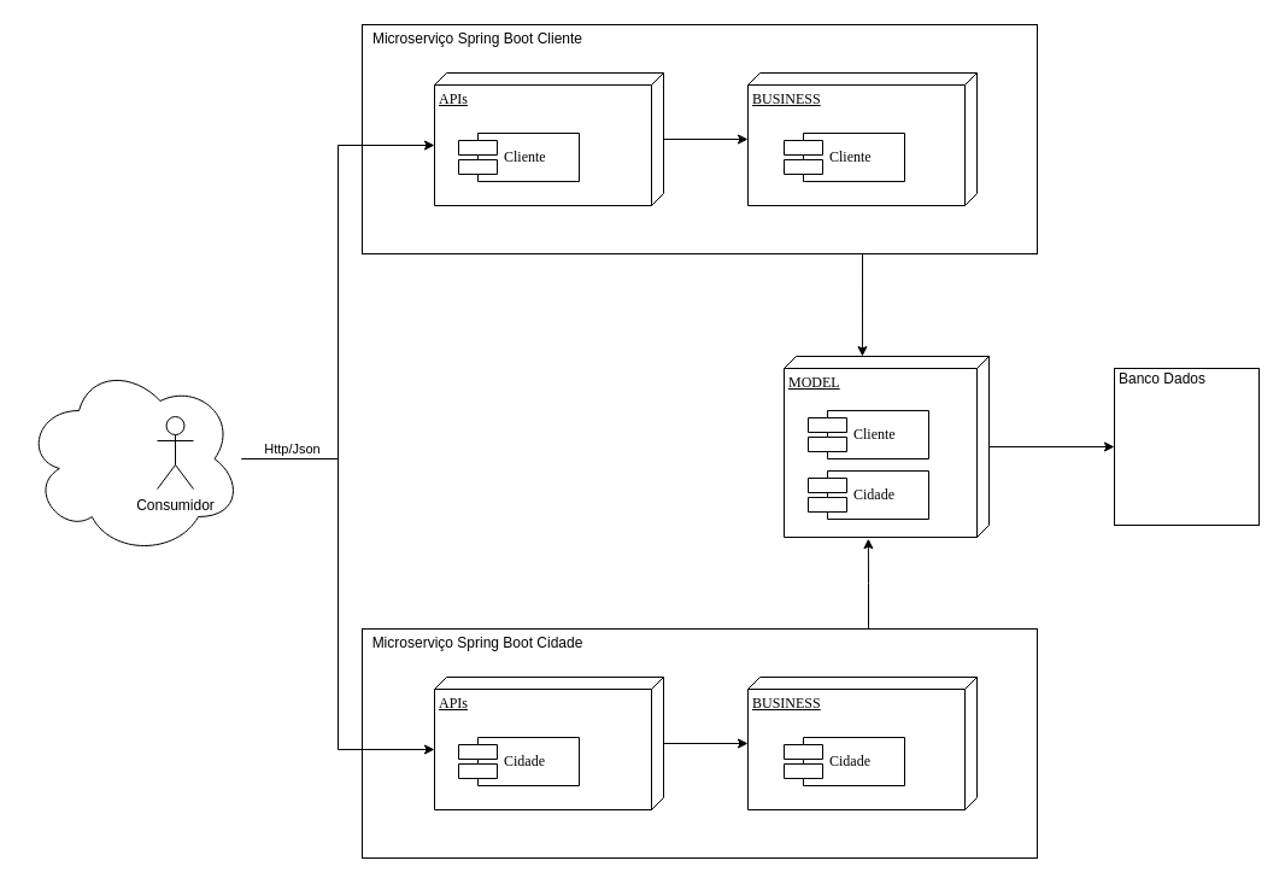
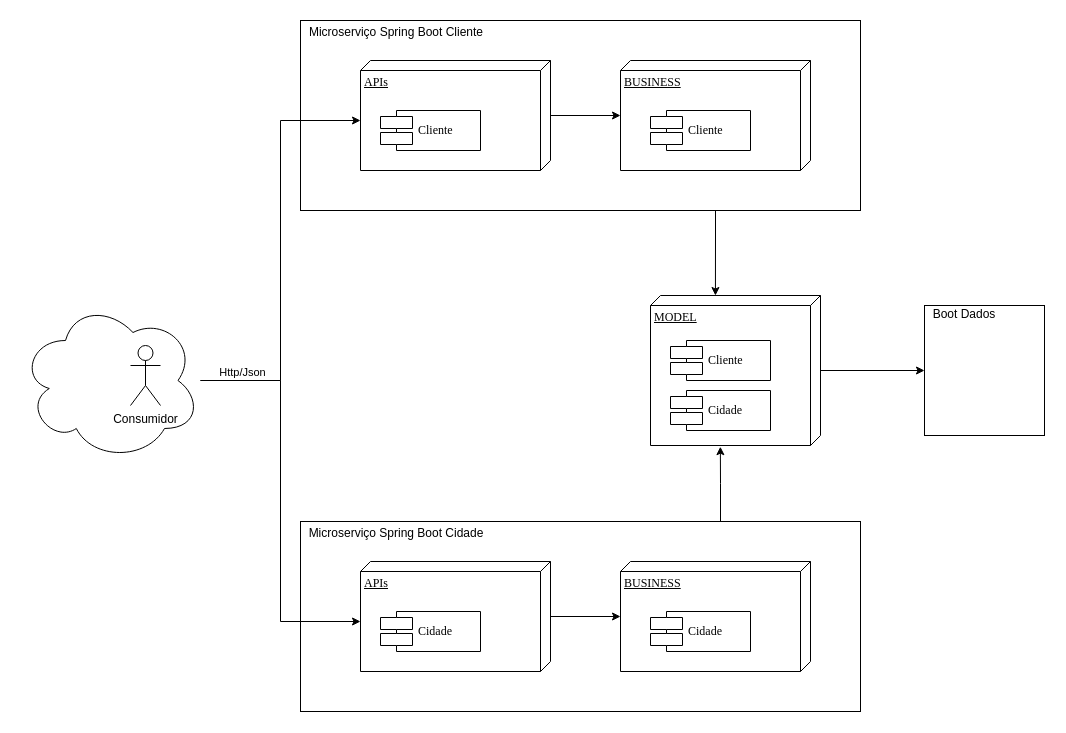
- <mxCell id="14" value="Banco Dados" style="text;html=1;strokeColor=none;fillColor=none;align=center;verticalAlign=middle;whiteSpace=wrap;rounded=0;" vertex="1" parent="1"><mxGeometry x="924" y="304" width="80" height="20" as="geometry" /></mxCell>
+ <mxCell id="14" value="Boot Dados" style="text;html=1;strokeColor=none;fillColor=none;align=center;verticalAlign=middle;whiteSpace=wrap;rounded=0;" vertex="1" parent="1"><mxGeometry x="924" y="304" width="80" height="20" as="geometry" /></mxCell>
